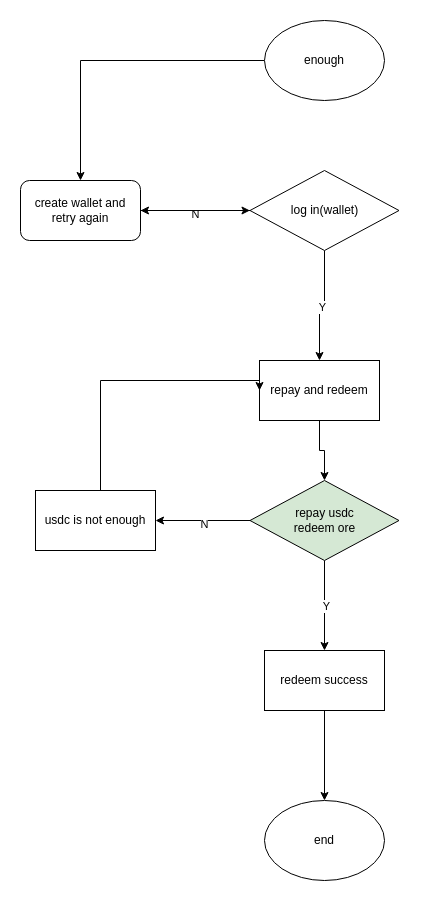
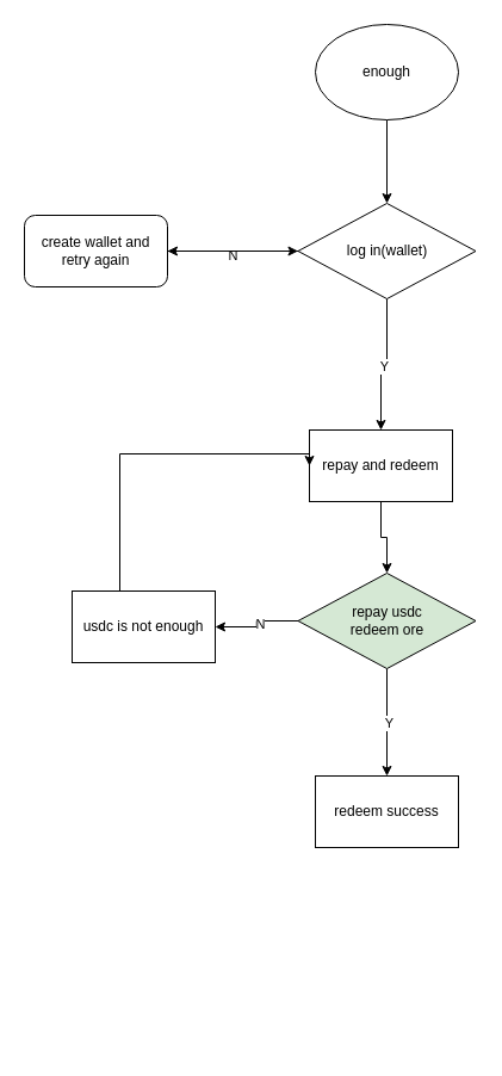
- <mxCell id="2" value="" style="edgeStyle=orthogonalEdgeStyle;rounded=0;orthogonalLoop=1;jettySize=auto;html=1;" edge="1" parent="1" source="3" target="12"><mxGeometry relative="1" as="geometry" /></mxCell>
+ <mxCell id="2" value="" style="edgeStyle=orthogonalEdgeStyle;rounded=0;orthogonalLoop=1;jettySize=auto;html=1;" edge="1" parent="1" source="3" target="8"><mxGeometry relative="1" as="geometry" /></mxCell>
- <mxCell id="21" value="usdc is not enough" style="whiteSpace=wrap;html=1;" vertex="1" parent="1"><mxGeometry x="35" y="490" width="120" height="60" as="geometry" /></mxCell>
+ <mxCell id="21" value="usdc is not enough" style="whiteSpace=wrap;html=1;" vertex="1" parent="1"><mxGeometry x="60" y="495" width="120" height="60" as="geometry" /></mxCell>
- <mxCell id="18" value="" style="edgeStyle=orthogonalEdgeStyle;rounded=0;orthogonalLoop=1;jettySize=auto;html=1;entryX=0.5;entryY=0;entryDx=0;entryDy=0;" edge="1" parent="1" source="19" target="22"><mxGeometry relative="1" as="geometry"><mxPoint x="324" y="780" as="targetPoint" /></mxGeometry></mxCell>
- <mxCell id="22" value="end" style="ellipse;whiteSpace=wrap;html=1;" vertex="1" parent="1"><mxGeometry x="264" y="800" width="120" height="80" as="geometry" /></mxCell>
